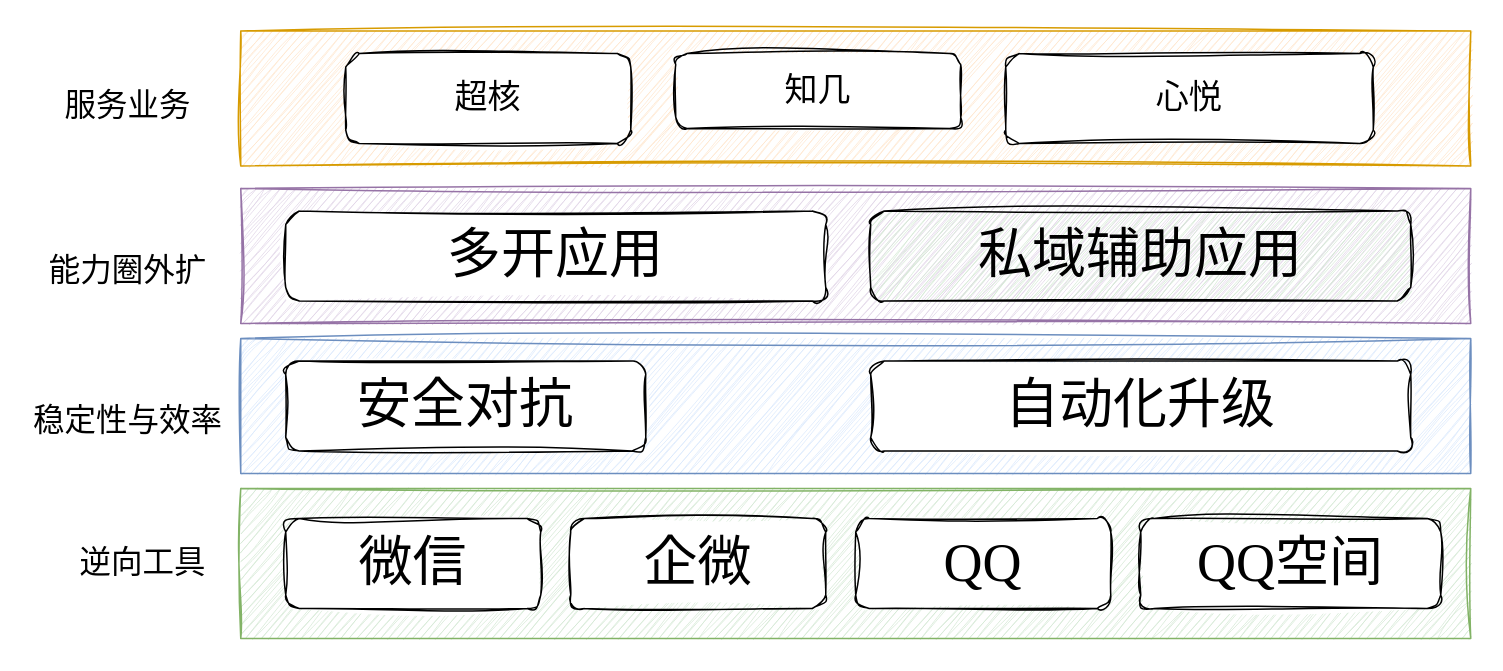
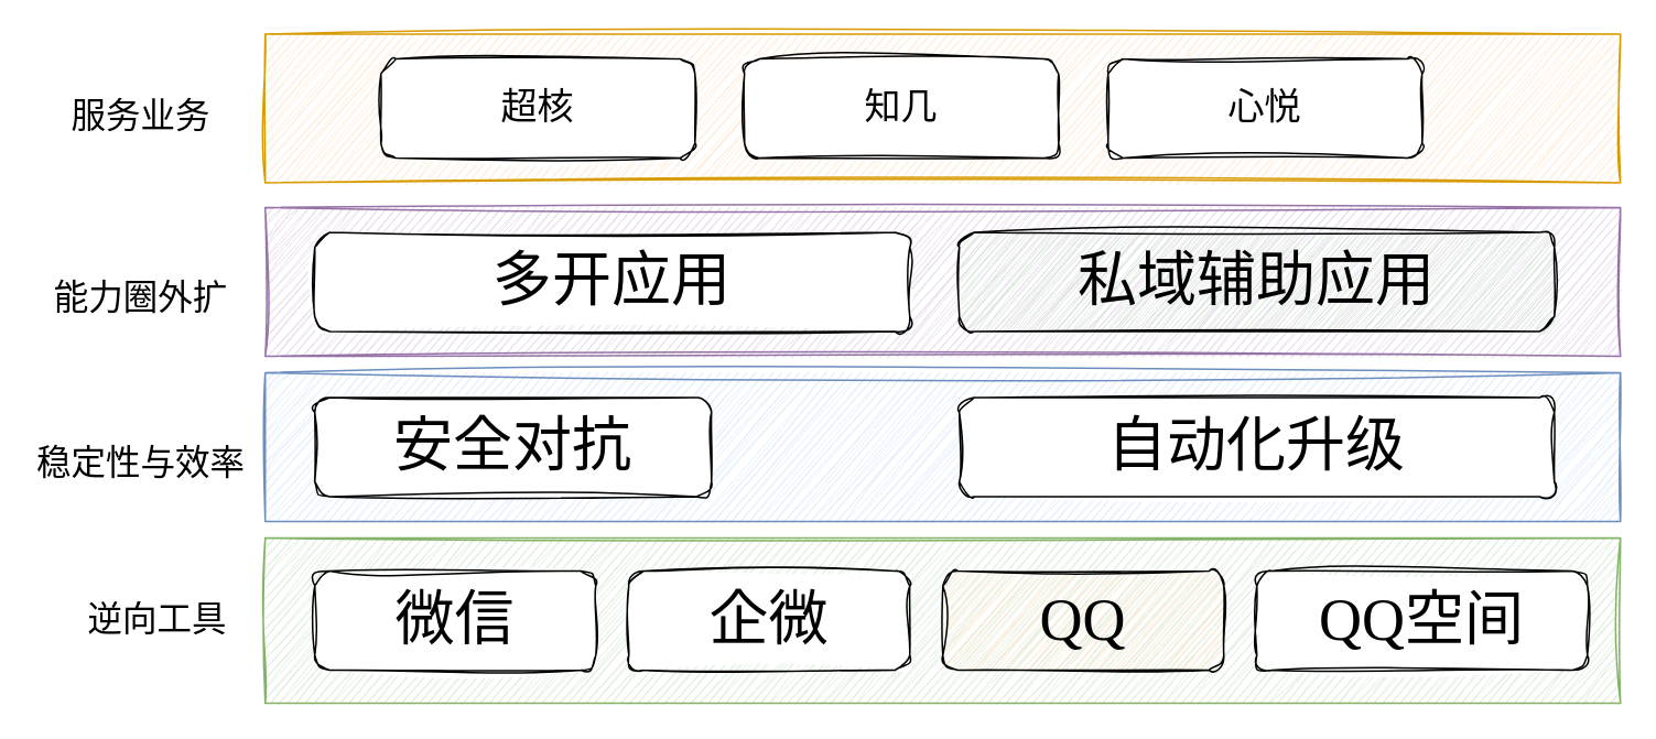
- <mxCell id="18" value="知几" style="rounded=1;whiteSpace=wrap;html=1;sketch=1;hachureGap=4;jiggle=2;curveFitting=1;fontFamily=Architects Daughter;fontSource=https%3A%2F%2Ffonts.googleapis.com%2Fcss%3Ffamily%3DArchitects%2BDaughter;fontSize=22;" vertex="1" parent="1"><mxGeometry x="450" y="35" width="190" height="50" as="geometry" /></mxCell>
+ <mxCell id="18" value="知几" style="rounded=1;whiteSpace=wrap;html=1;sketch=1;hachureGap=4;jiggle=2;curveFitting=1;fontFamily=Architects Daughter;fontSource=https%3A%2F%2Ffonts.googleapis.com%2Fcss%3Ffamily%3DArchitects%2BDaughter;fontSize=22;" vertex="1" parent="1"><mxGeometry x="450" y="35" width="190" height="60" as="geometry" /></mxCell>
- <mxCell id="19" value="心悦" style="rounded=1;whiteSpace=wrap;html=1;sketch=1;hachureGap=4;jiggle=2;curveFitting=1;fontFamily=Architects Daughter;fontSource=https%3A%2F%2Ffonts.googleapis.com%2Fcss%3Ffamily%3DArchitects%2BDaughter;fontSize=22;" vertex="1" parent="1"><mxGeometry x="670" y="35" width="245" height="60" as="geometry" /></mxCell>
+ <mxCell id="19" value="心悦" style="rounded=1;whiteSpace=wrap;html=1;sketch=1;hachureGap=4;jiggle=2;curveFitting=1;fontFamily=Architects Daughter;fontSource=https%3A%2F%2Ffonts.googleapis.com%2Fcss%3Ffamily%3DArchitects%2BDaughter;fontSize=22;" vertex="1" parent="1"><mxGeometry x="670" y="35" width="190" height="60" as="geometry" /></mxCell>
- <mxCell id="8" value="&lt;font style=&quot;font-size: 36px;&quot;&gt;QQ&lt;/font&gt;" style="rounded=1;whiteSpace=wrap;html=1;sketch=1;hachureGap=4;jiggle=2;curveFitting=1;fontFamily=Architects Daughter;fontSource=https%3A%2F%2Ffonts.googleapis.com%2Fcss%3Ffamily%3DArchitects%2BDaughter;" vertex="1" parent="1"><mxGeometry x="570" y="345" width="170" height="60" as="geometry" /></mxCell>
+ <mxCell id="8" value="&lt;font style=&quot;font-size: 36px;&quot;&gt;QQ&lt;/font&gt;" style="rounded=1;whiteSpace=wrap;html=1;sketch=1;hachureGap=4;jiggle=2;curveFitting=1;fontFamily=Architects Daughter;fontSource=https%3A%2F%2Ffonts.googleapis.com%2Fcss%3Ffamily%3DArchitects%2BDaughter;fillColor=#ffe6cc;" vertex="1" parent="1"><mxGeometry x="570" y="345" width="170" height="60" as="geometry" /></mxCell>
